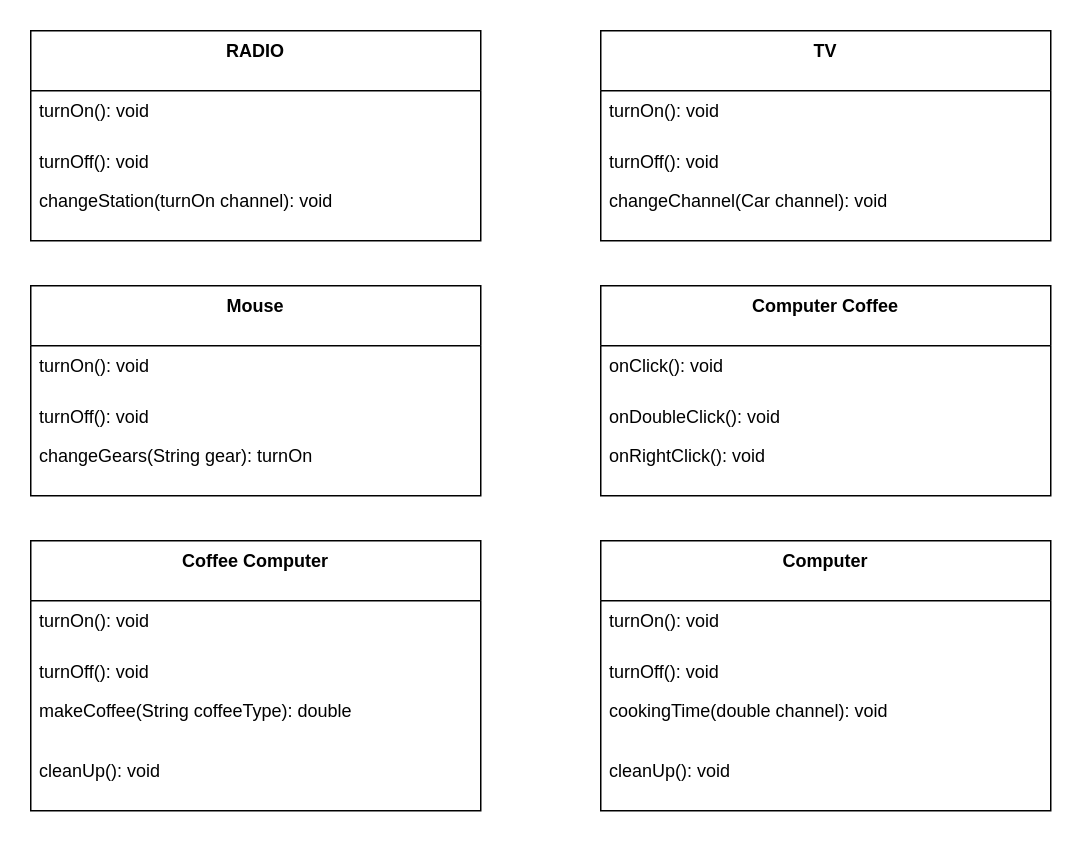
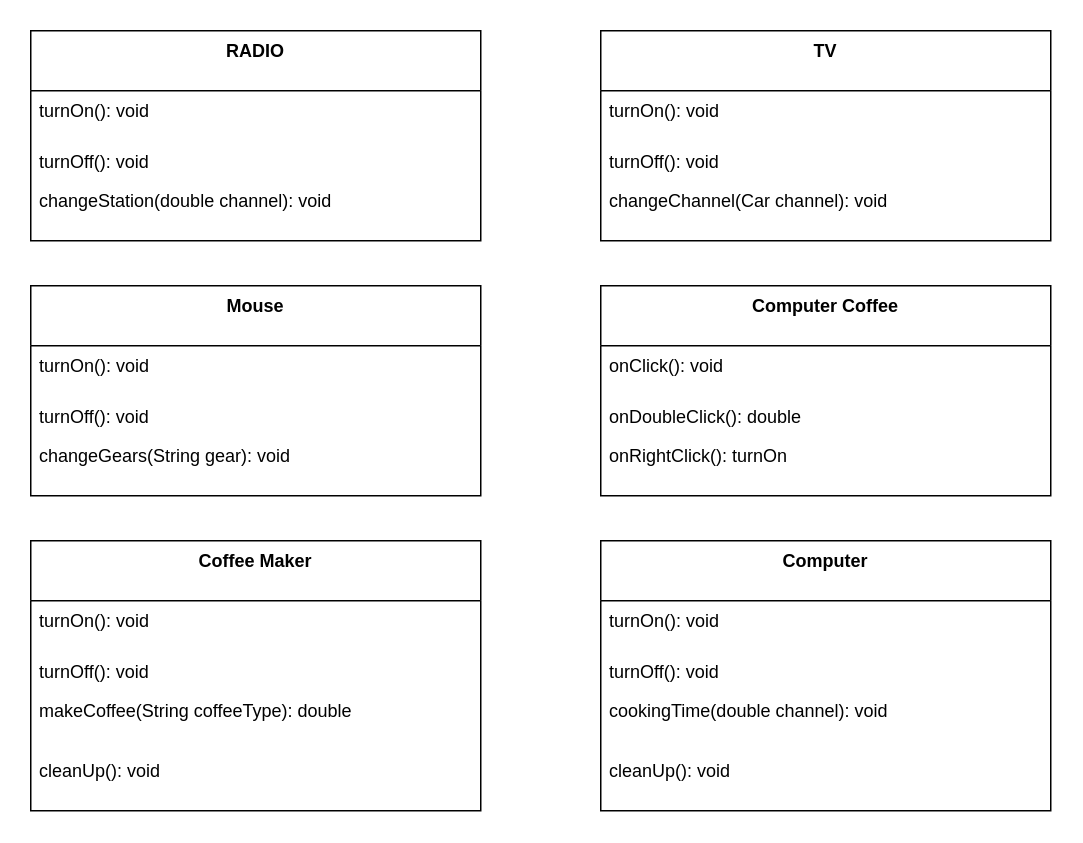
- <mxCell id="5" value="changeStation(turnOn channel): void" style="text;strokeColor=none;fillColor=none;align=left;verticalAlign=top;spacingLeft=4;spacingRight=4;overflow=hidden;rotatable=0;points=[[0,0.5],[1,0.5]];portConstraint=eastwest;" parent="2" vertex="1"><mxGeometry y="100" width="300" height="40" as="geometry" /></mxCell>
+ <mxCell id="5" value="changeStation(double channel): void" style="text;strokeColor=none;fillColor=none;align=left;verticalAlign=top;spacingLeft=4;spacingRight=4;overflow=hidden;rotatable=0;points=[[0,0.5],[1,0.5]];portConstraint=eastwest;" parent="2" vertex="1"><mxGeometry y="100" width="300" height="40" as="geometry" /></mxCell>
- <mxCell id="16" value="onDoubleClick(): void" style="text;strokeColor=none;fillColor=none;align=left;verticalAlign=top;spacingLeft=4;spacingRight=4;overflow=hidden;rotatable=0;points=[[0,0.5],[1,0.5]];portConstraint=eastwest;" parent="14" vertex="1"><mxGeometry y="74" width="300" height="26" as="geometry" /></mxCell>
+ <mxCell id="16" value="onDoubleClick(): double" style="text;strokeColor=none;fillColor=none;align=left;verticalAlign=top;spacingLeft=4;spacingRight=4;overflow=hidden;rotatable=0;points=[[0,0.5],[1,0.5]];portConstraint=eastwest;" parent="14" vertex="1"><mxGeometry y="74" width="300" height="26" as="geometry" /></mxCell>
- <mxCell id="13" value="changeGears(String gear): turnOn" style="text;strokeColor=none;fillColor=none;align=left;verticalAlign=top;spacingLeft=4;spacingRight=4;overflow=hidden;rotatable=0;points=[[0,0.5],[1,0.5]];portConstraint=eastwest;" parent="10" vertex="1"><mxGeometry y="100" width="300" height="40" as="geometry" /></mxCell>
+ <mxCell id="13" value="changeGears(String gear): void" style="text;strokeColor=none;fillColor=none;align=left;verticalAlign=top;spacingLeft=4;spacingRight=4;overflow=hidden;rotatable=0;points=[[0,0.5],[1,0.5]];portConstraint=eastwest;" parent="10" vertex="1"><mxGeometry y="100" width="300" height="40" as="geometry" /></mxCell>
- <mxCell id="17" value="onRightClick(): void" style="text;strokeColor=none;fillColor=none;align=left;verticalAlign=top;spacingLeft=4;spacingRight=4;overflow=hidden;rotatable=0;points=[[0,0.5],[1,0.5]];portConstraint=eastwest;" parent="14" vertex="1"><mxGeometry y="100" width="300" height="40" as="geometry" /></mxCell>
+ <mxCell id="17" value="onRightClick(): turnOn" style="text;strokeColor=none;fillColor=none;align=left;verticalAlign=top;spacingLeft=4;spacingRight=4;overflow=hidden;rotatable=0;points=[[0,0.5],[1,0.5]];portConstraint=eastwest;" parent="14" vertex="1"><mxGeometry y="100" width="300" height="40" as="geometry" /></mxCell>
- <mxCell id="18" value="Coffee Computer" style="swimlane;fontStyle=1;align=center;verticalAlign=top;childLayout=stackLayout;horizontal=1;startSize=40;horizontalStack=0;resizeParent=1;resizeParentMax=0;resizeLast=0;collapsible=1;marginBottom=0;" parent="1" vertex="1"><mxGeometry x="20" y="360" width="300" height="180" as="geometry" /></mxCell>
+ <mxCell id="18" value="Coffee Maker" style="swimlane;fontStyle=1;align=center;verticalAlign=top;childLayout=stackLayout;horizontal=1;startSize=40;horizontalStack=0;resizeParent=1;resizeParentMax=0;resizeLast=0;collapsible=1;marginBottom=0;" parent="1" vertex="1"><mxGeometry x="20" y="360" width="300" height="180" as="geometry" /></mxCell>
